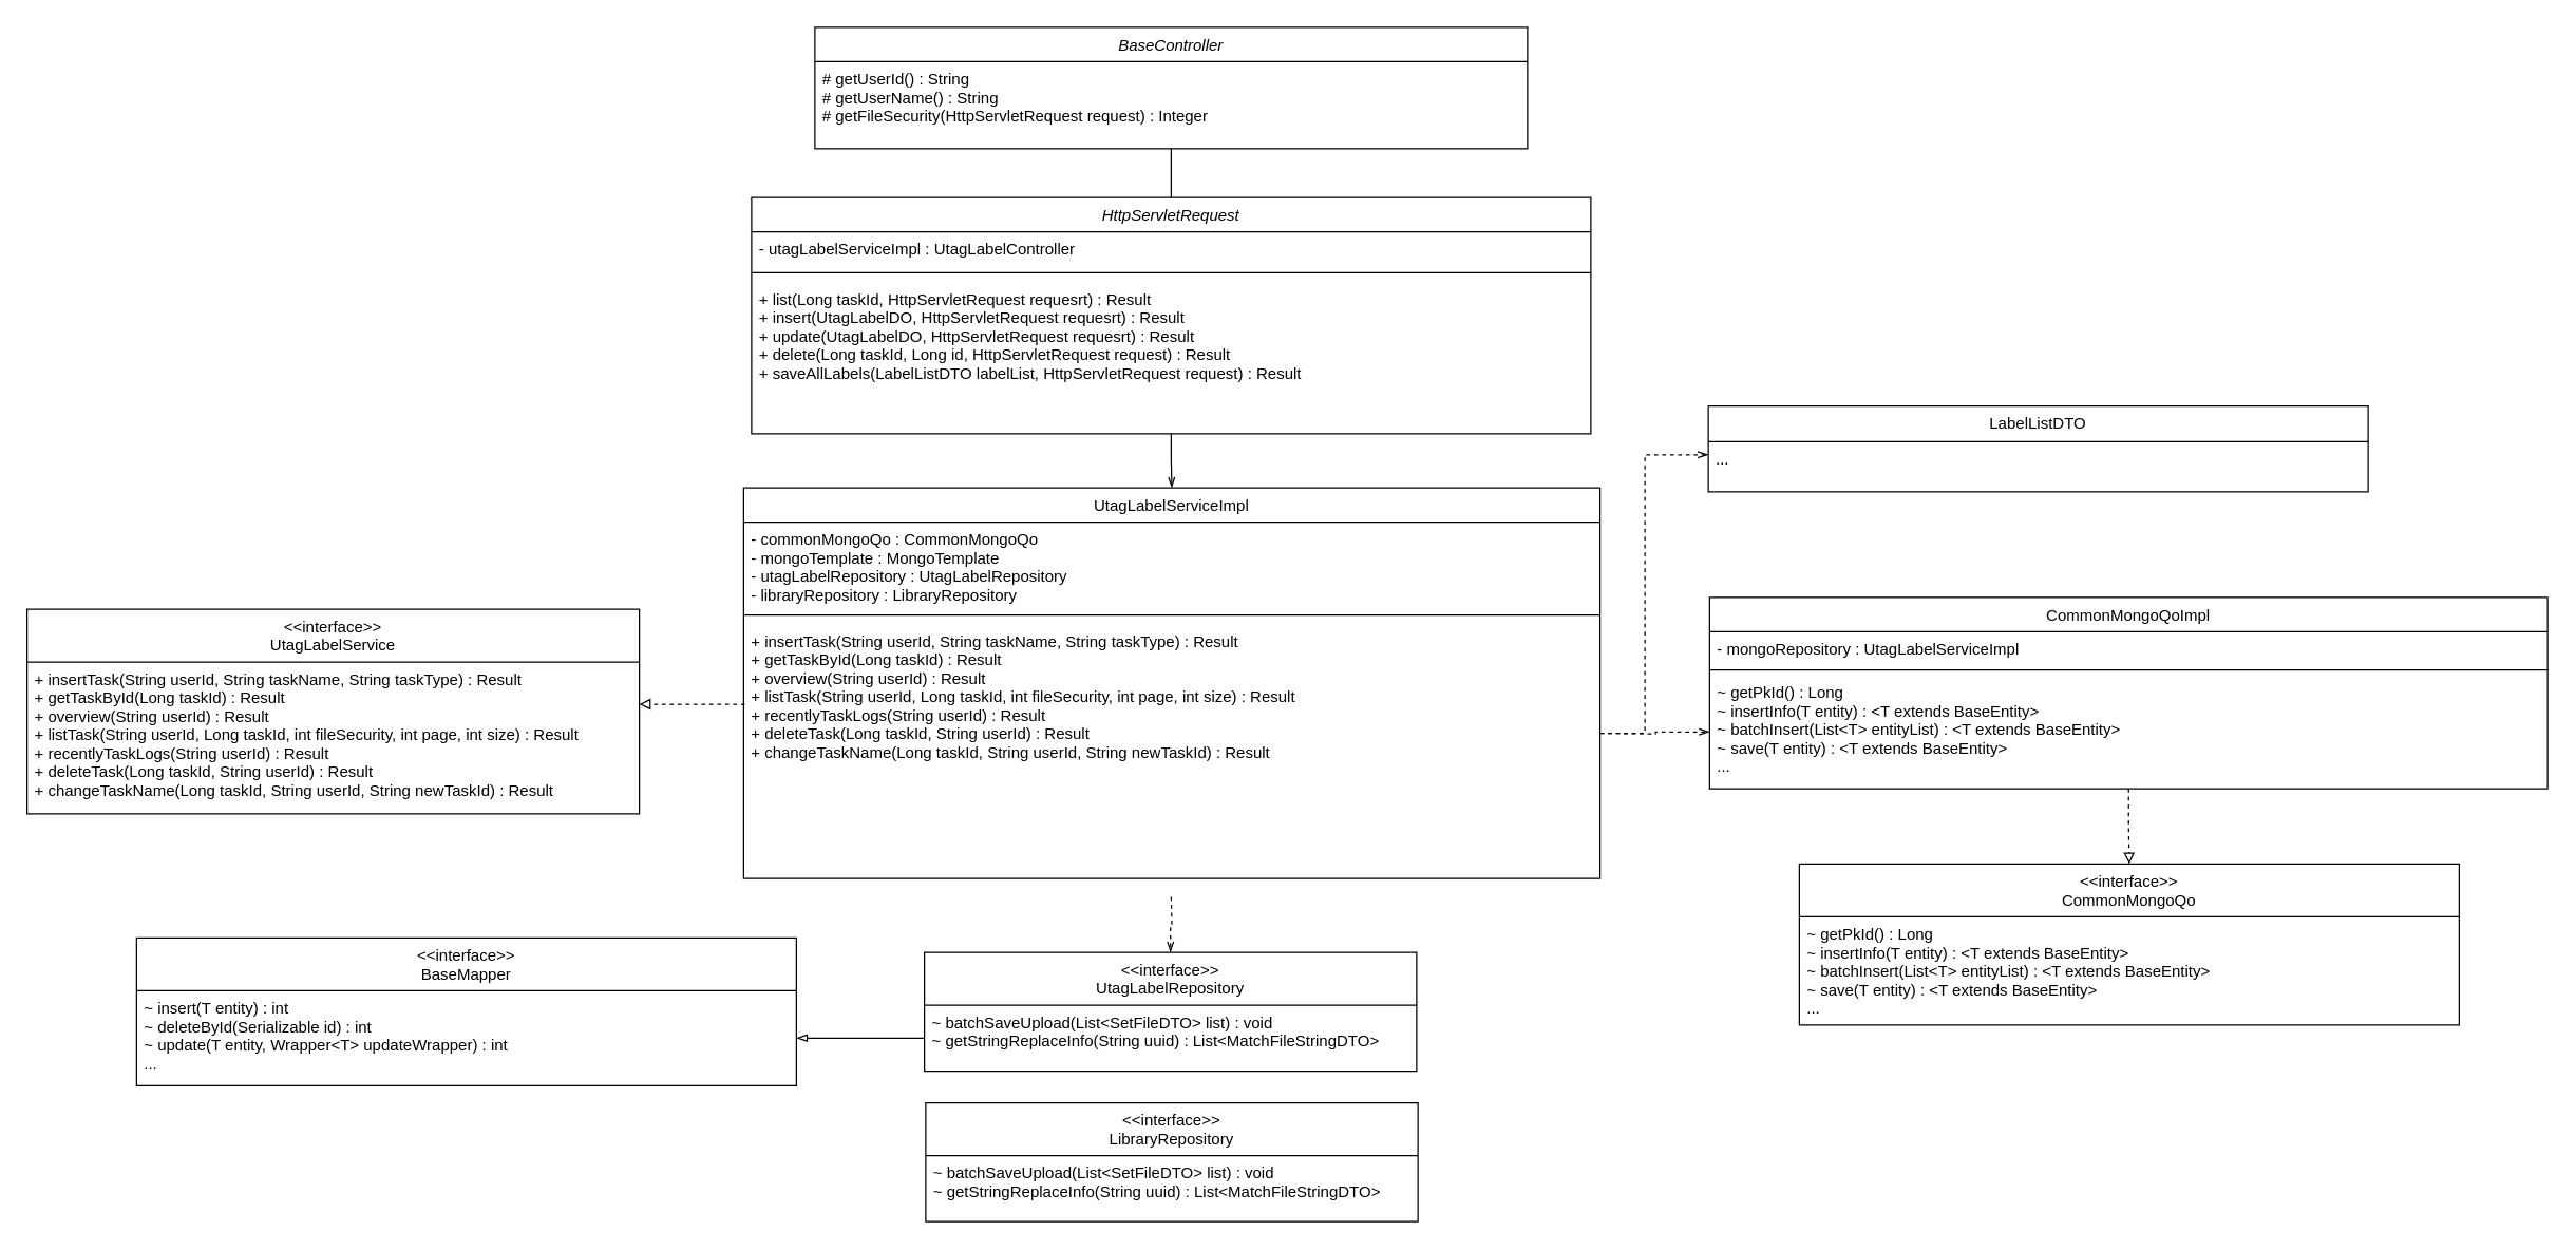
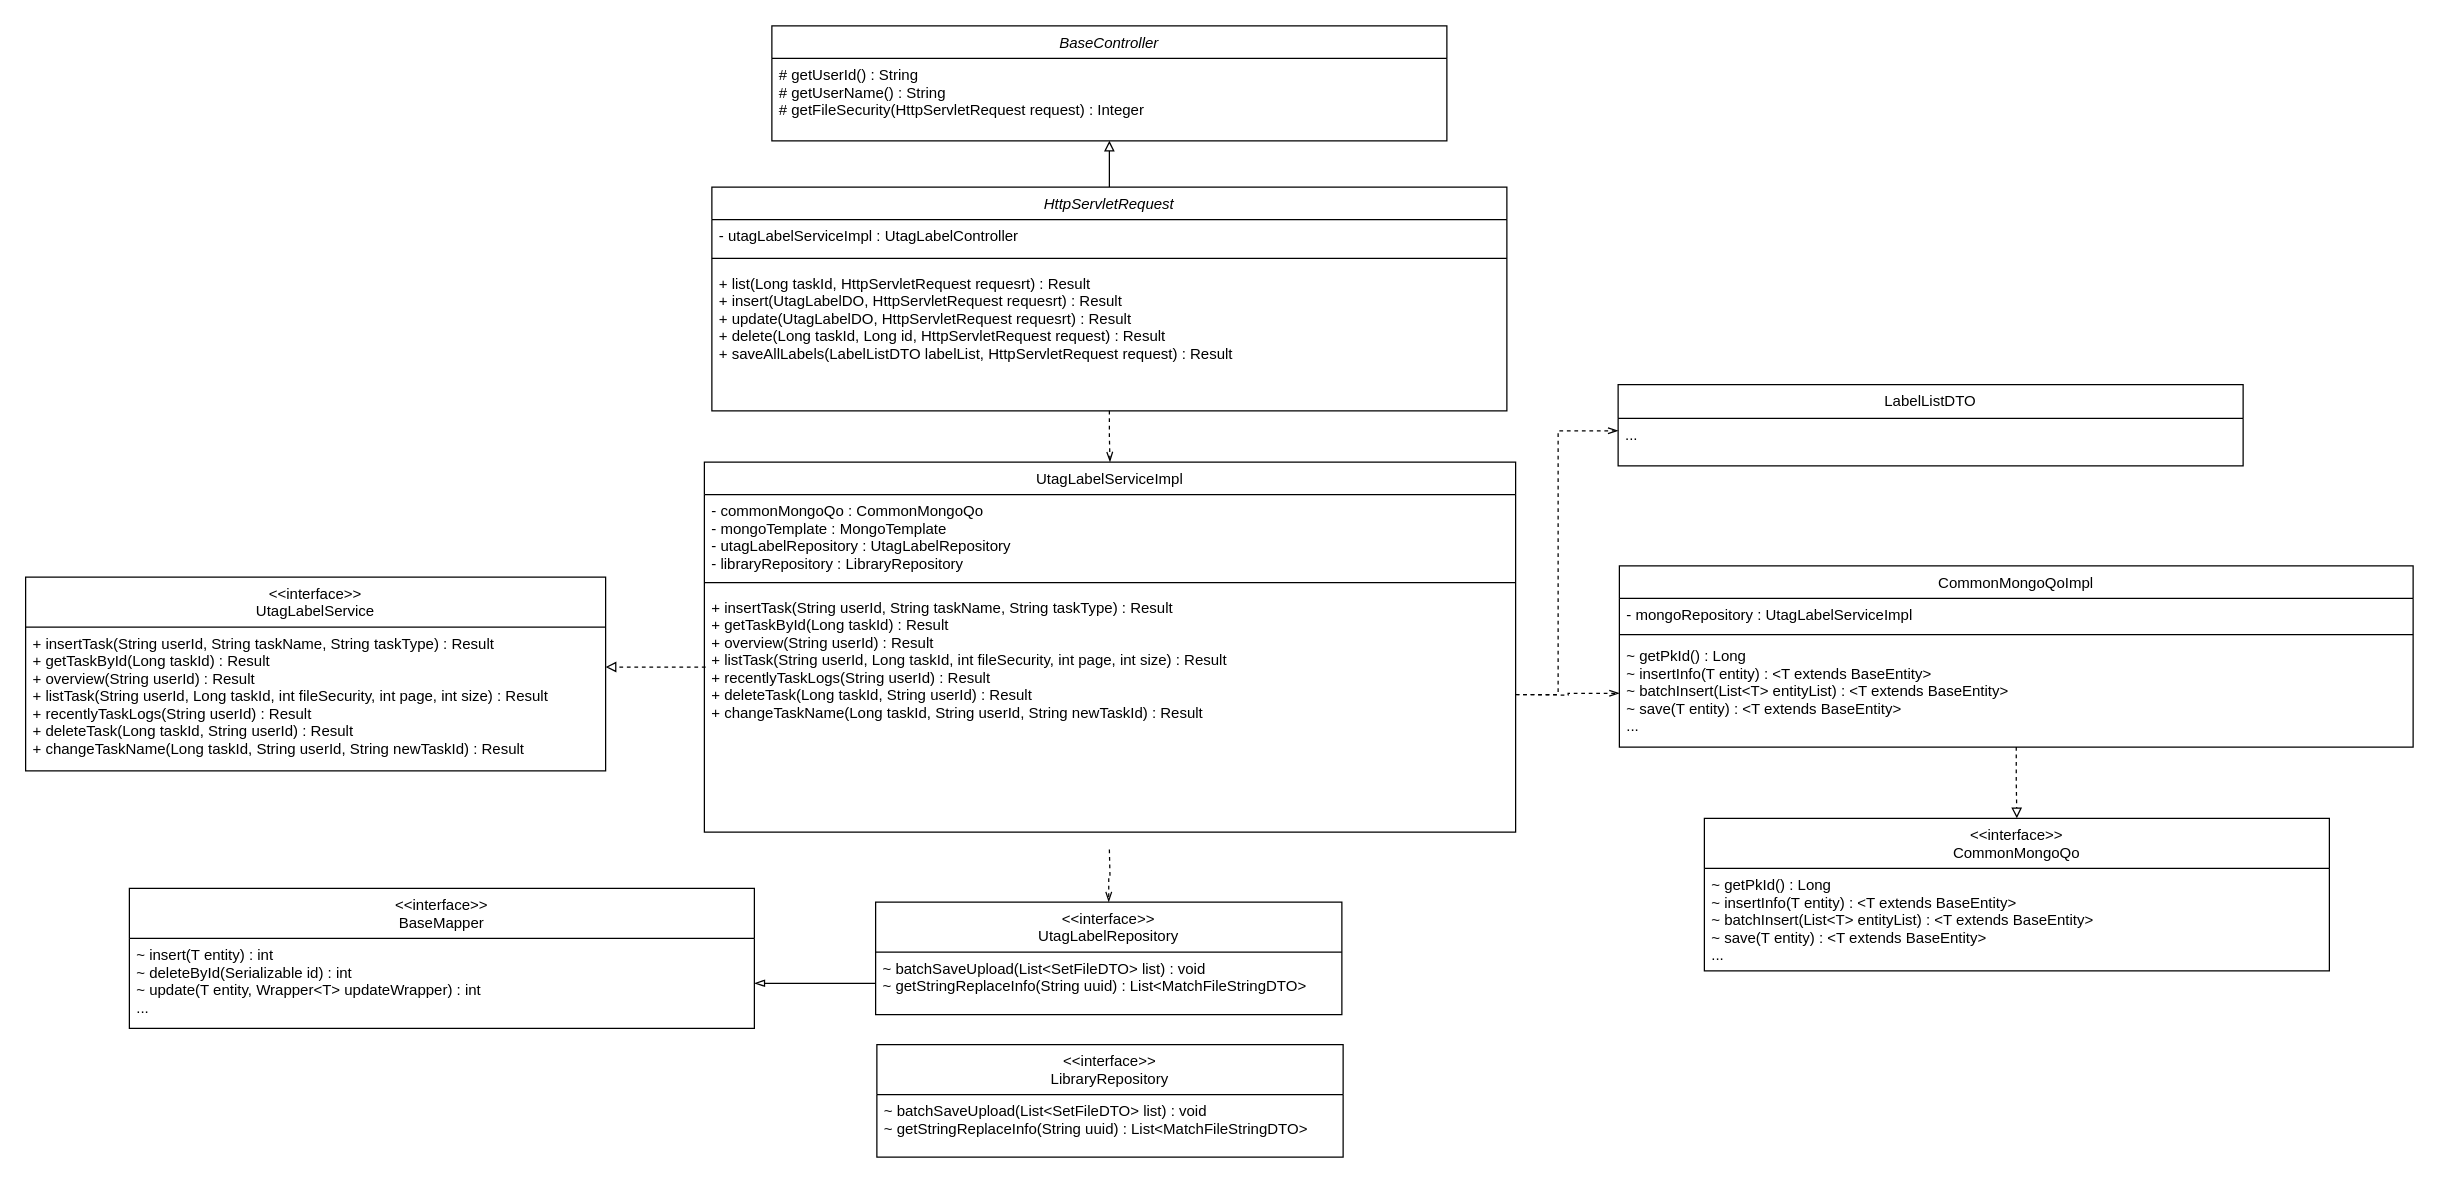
- <mxCell id="16" style="edgeStyle=orthogonalEdgeStyle;rounded=0;orthogonalLoop=1;jettySize=auto;html=1;exitX=0.5;exitY=0;exitDx=0;exitDy=0;endArrow=none;endFill=0;entryX=0.5;entryY=1;entryDx=0;entryDy=0;" parent="1" source="3" target="14" edge="1"><mxGeometry relative="1" as="geometry"><mxPoint x="837" y="70" as="targetPoint" /></mxGeometry></mxCell>
+ <mxCell id="16" style="edgeStyle=orthogonalEdgeStyle;rounded=0;orthogonalLoop=1;jettySize=auto;html=1;exitX=0.5;exitY=0;exitDx=0;exitDy=0;endArrow=block;endFill=0;entryX=0.5;entryY=1;entryDx=0;entryDy=0;" parent="1" source="3" target="14" edge="1"><mxGeometry relative="1" as="geometry"><mxPoint x="837" y="70" as="targetPoint" /></mxGeometry></mxCell>
- <mxCell id="2" style="edgeStyle=orthogonalEdgeStyle;rounded=0;orthogonalLoop=1;jettySize=auto;html=1;entryX=0.5;entryY=0;entryDx=0;entryDy=0;dashed=0;endArrow=openThin;endFill=0;" parent="1" source="3" target="7" edge="1"><mxGeometry relative="1" as="geometry" /></mxCell>
+ <mxCell id="2" style="edgeStyle=orthogonalEdgeStyle;rounded=0;orthogonalLoop=1;jettySize=auto;html=1;entryX=0.5;entryY=0;entryDx=0;entryDy=0;dashed=1;endArrow=openThin;endFill=0;" parent="1" source="3" target="7" edge="1"><mxGeometry relative="1" as="geometry" /></mxCell>
